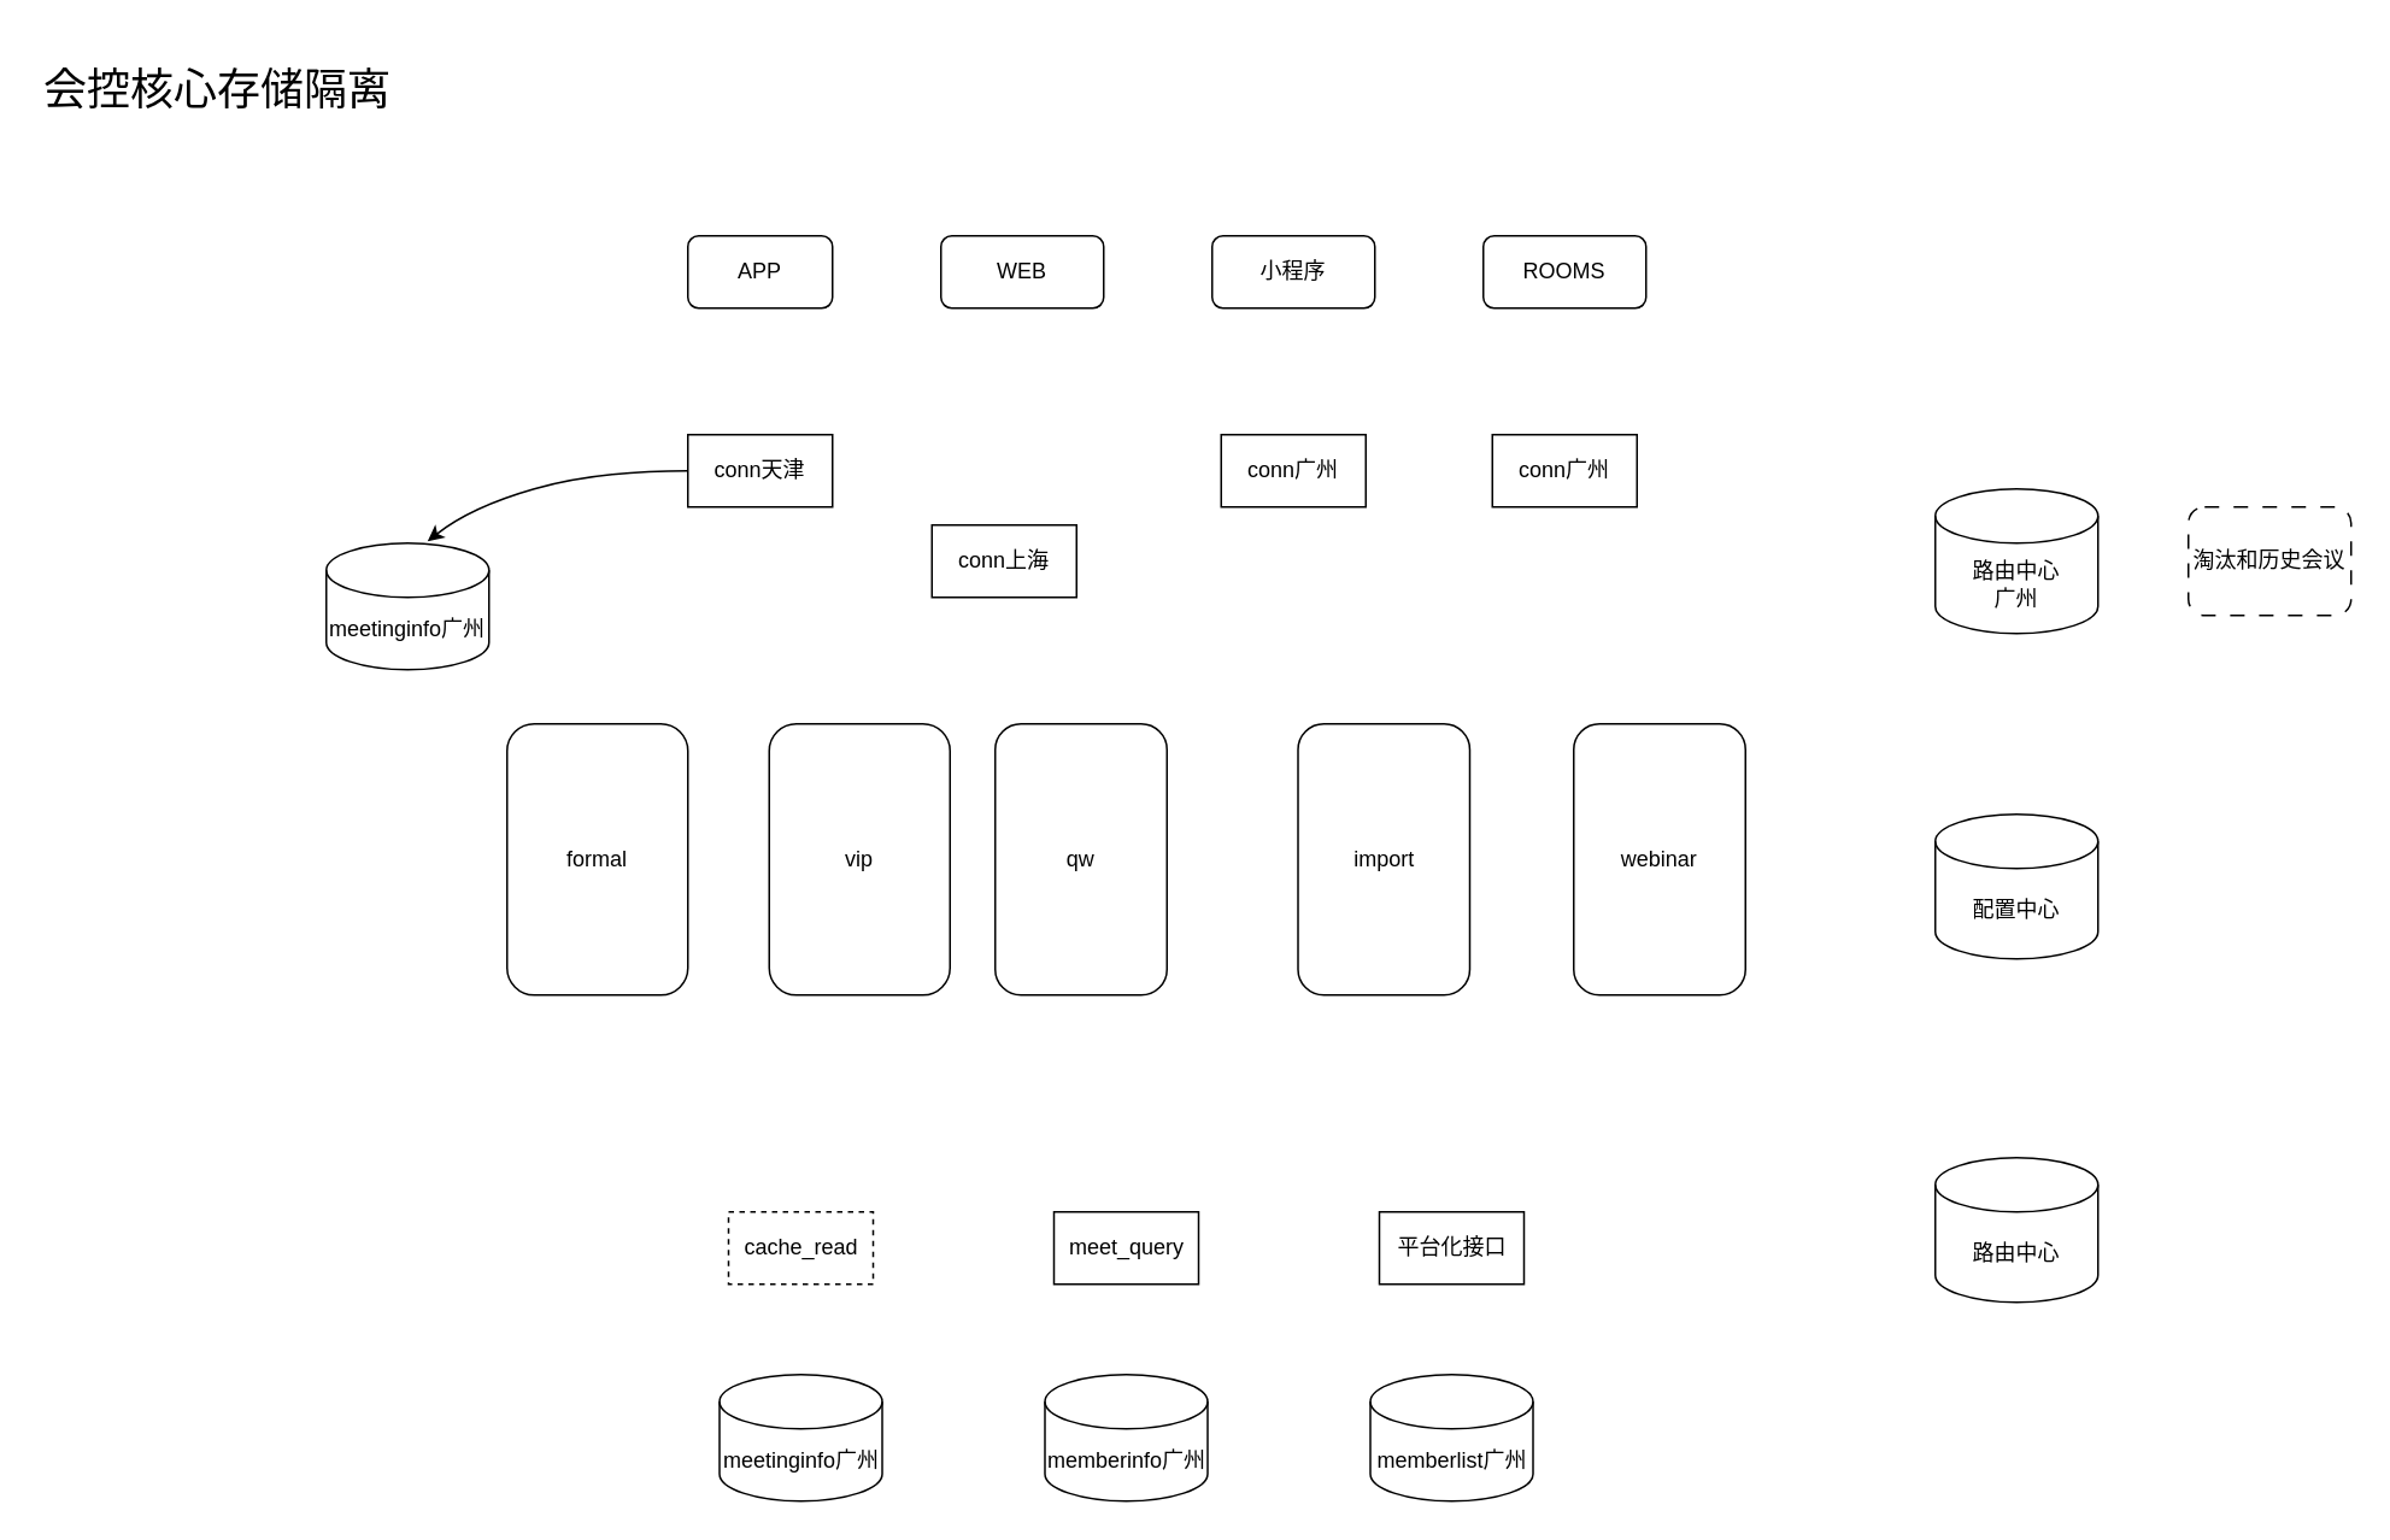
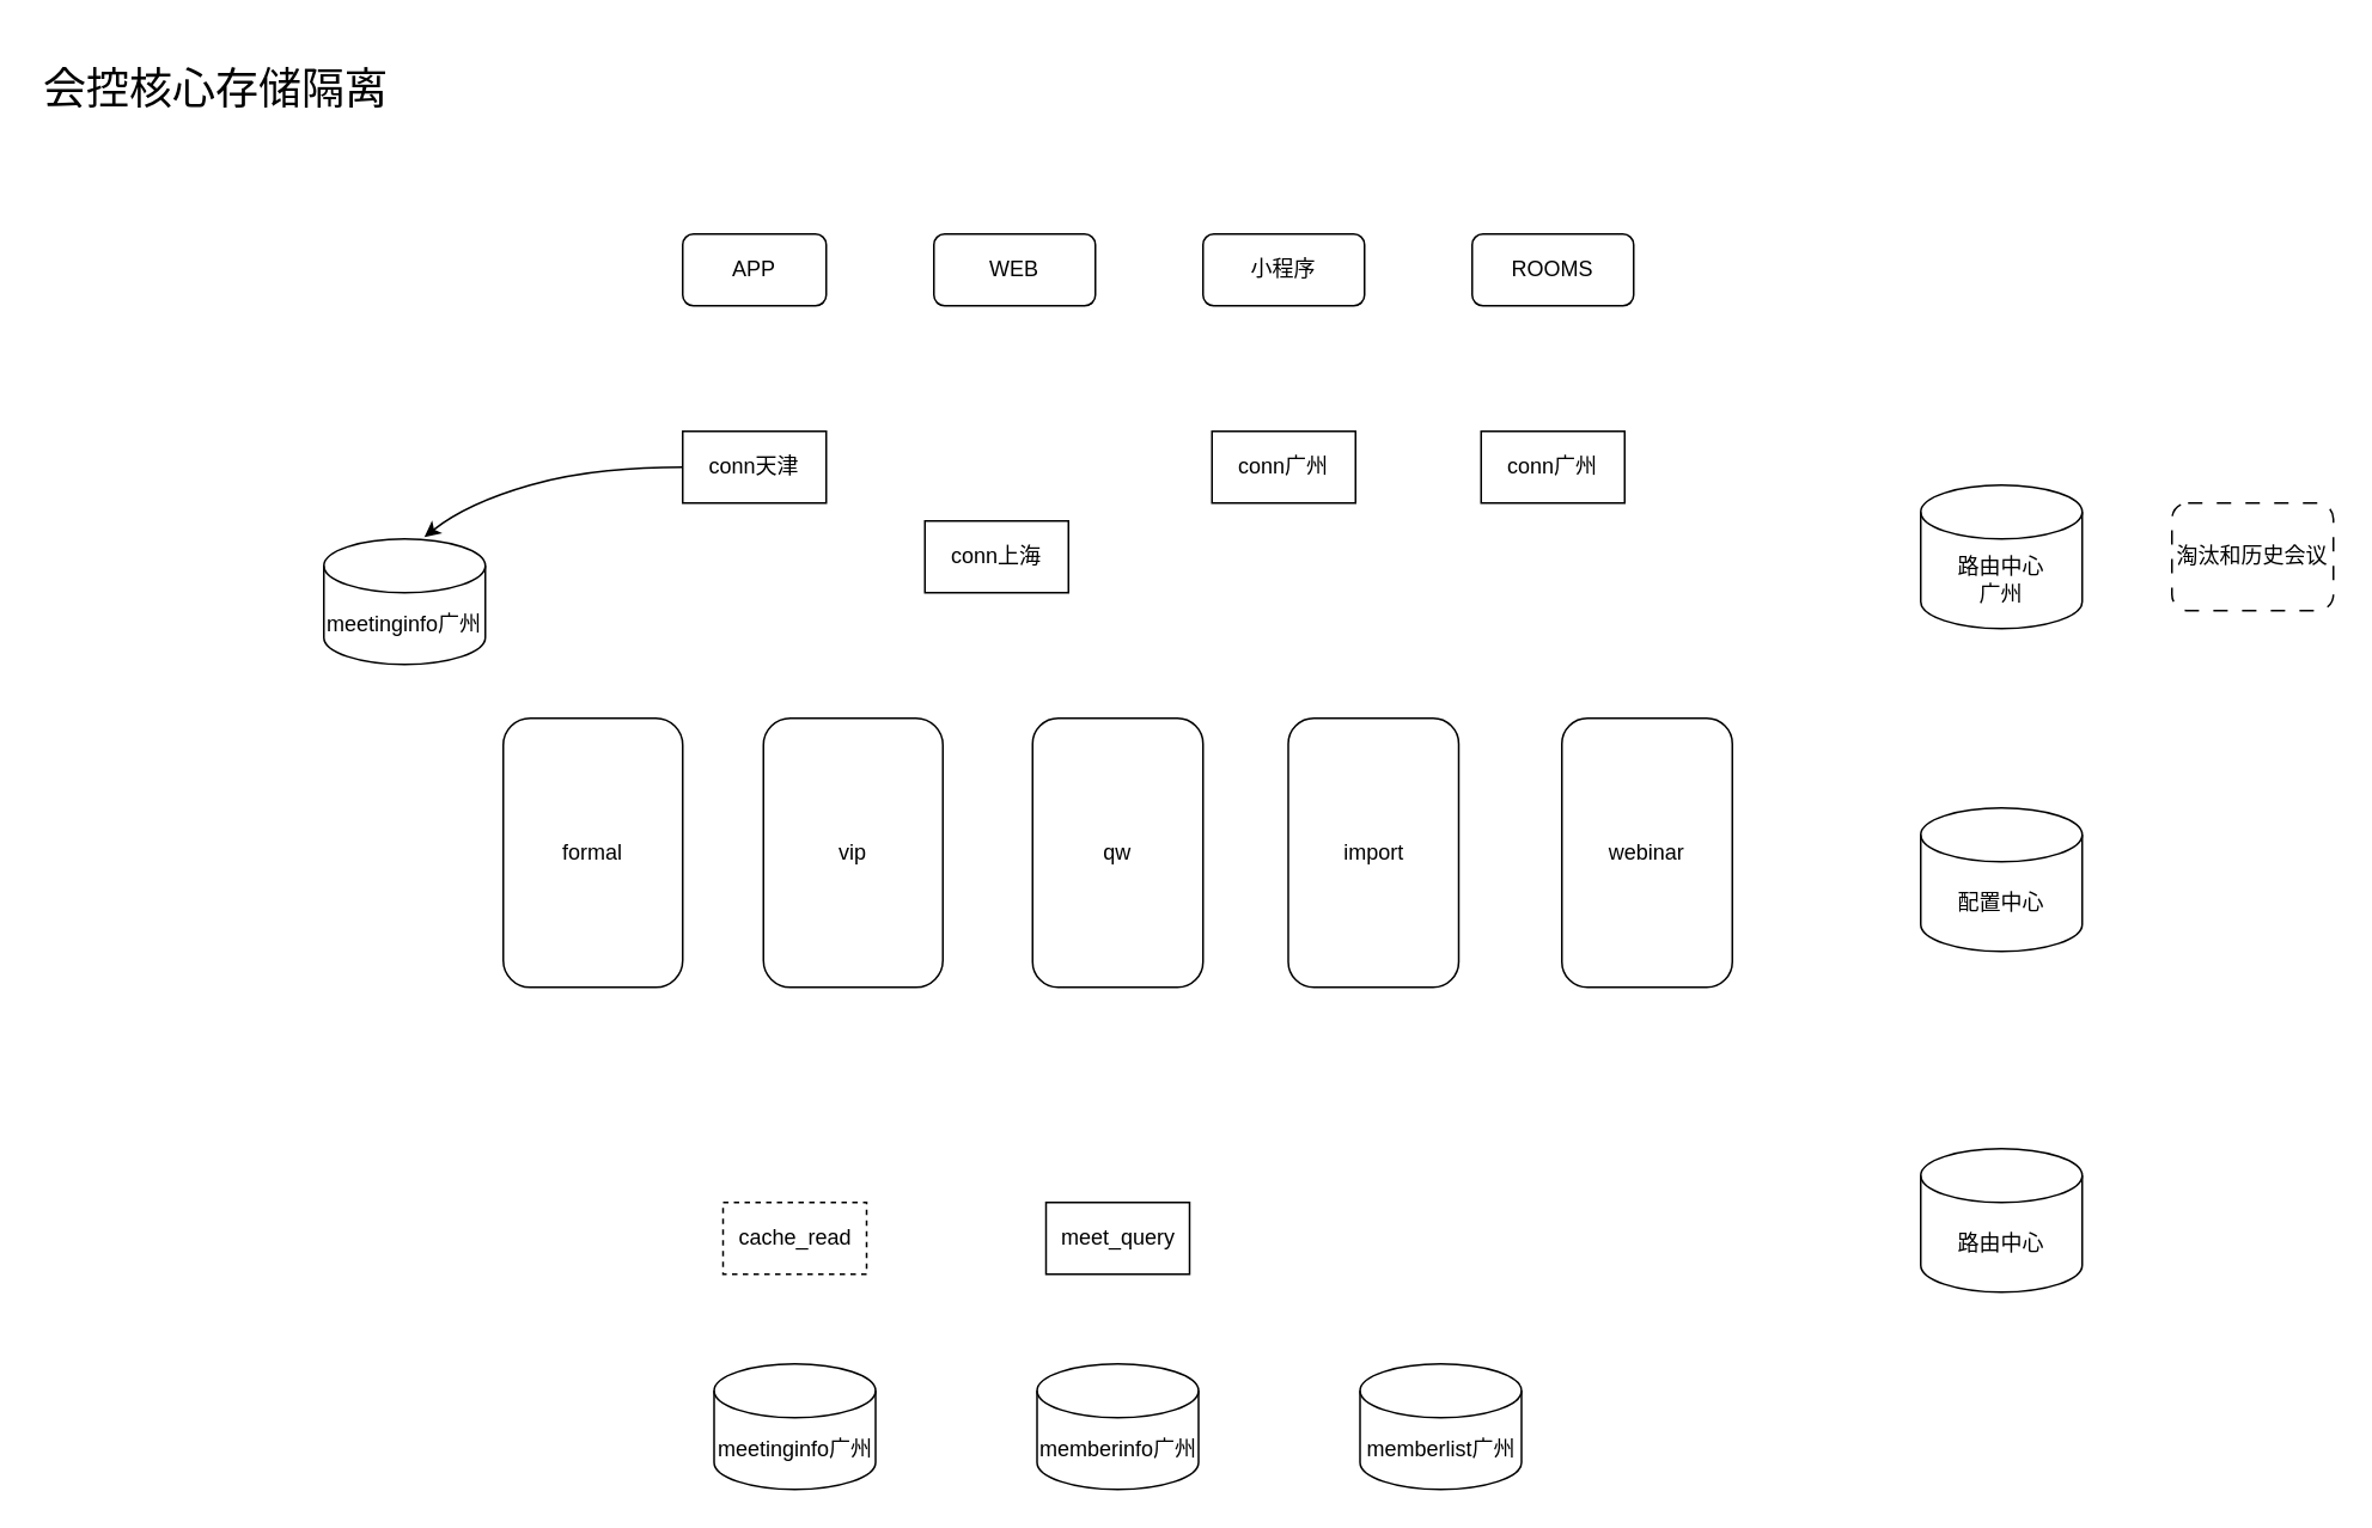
- <mxCell id="13" value="qw" style="rounded=1;whiteSpace=wrap;html=1;fillColor=none;" vertex="1" parent="1"><mxGeometry x="550" y="400" width="95" height="150" as="geometry" /></mxCell>
+ <mxCell id="13" value="qw" style="rounded=1;whiteSpace=wrap;html=1;fillColor=none;" vertex="1" parent="1"><mxGeometry x="575" y="400" width="95" height="150" as="geometry" /></mxCell>
- <mxCell id="23" value="平台化接口" style="rounded=0;whiteSpace=wrap;html=1;fillColor=none;" vertex="1" parent="1"><mxGeometry x="762.5" y="670" width="80" height="40" as="geometry" /></mxCell>
